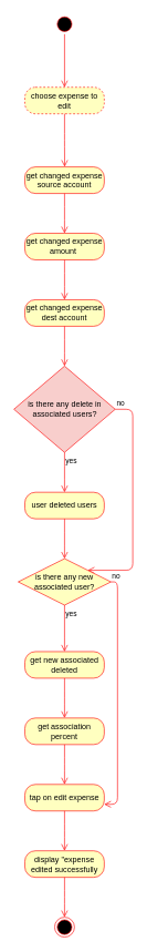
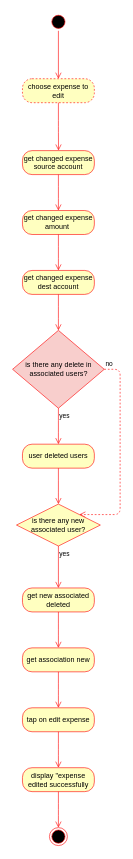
- <mxCell id="13" value="no" style="edgeStyle=orthogonalEdgeStyle;html=1;align=left;verticalAlign=bottom;endArrow=open;endSize=8;strokeColor=#ff0000;entryX=1;entryY=0;entryDx=0;entryDy=0;" edge="1" source="12" parent="1" target="17"><mxGeometry x="-1" relative="1" as="geometry"><mxPoint x="220" y="615" as="targetPoint" /><Array as="points"><mxPoint x="200" y="615" /><mxPoint x="200" y="857" /></Array></mxGeometry></mxCell>
+ <mxCell id="13" value="no" style="edgeStyle=orthogonalEdgeStyle;html=1;align=left;verticalAlign=bottom;endArrow=open;endSize=8;strokeColor=#ff0000;entryX=1;entryY=0;entryDx=0;entryDy=0;dashed=1;" edge="1" source="12" parent="1" target="17"><mxGeometry x="-1" relative="1" as="geometry"><mxPoint x="220" y="615" as="targetPoint" /><Array as="points"><mxPoint x="200" y="615" /><mxPoint x="200" y="857" /></Array></mxGeometry></mxCell>
- <mxCell id="18" value="no" style="edgeStyle=orthogonalEdgeStyle;html=1;align=left;verticalAlign=bottom;endArrow=open;endSize=8;strokeColor=#ff0000;entryX=1;entryY=0.75;entryDx=0;entryDy=0;" edge="1" source="17" parent="1" target="24"><mxGeometry x="-1" relative="1" as="geometry"><mxPoint x="234" y="870" as="targetPoint" /><Array as="points"><mxPoint x="177" y="875" /><mxPoint x="177" y="1210" /></Array></mxGeometry></mxCell>
- <mxCell id="22" value="get association percent" style="rounded=1;whiteSpace=wrap;html=1;arcSize=40;fontColor=#000000;fillColor=#ffffc0;strokeColor=#ff0000;" vertex="1" parent="1"><mxGeometry x="37" y="1080" width="120" height="40" as="geometry" /></mxCell>
+ <mxCell id="22" value="get association new" style="rounded=1;whiteSpace=wrap;html=1;arcSize=40;fontColor=#000000;fillColor=#ffffc0;strokeColor=#ff0000;" vertex="1" parent="1"><mxGeometry x="37" y="1080" width="120" height="40" as="geometry" /></mxCell>
